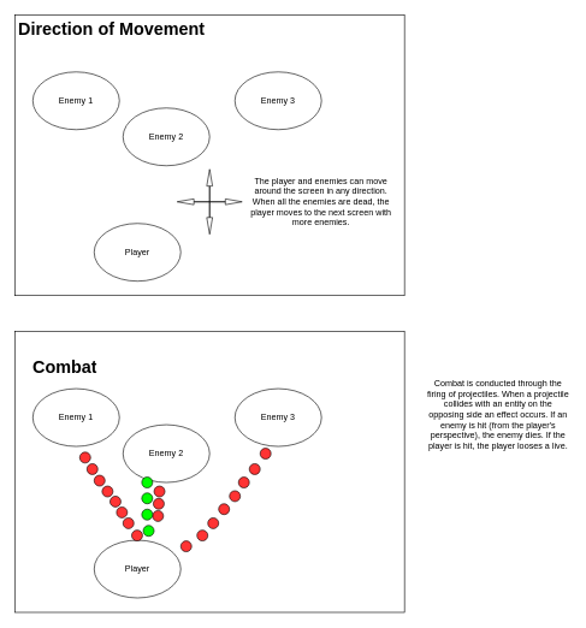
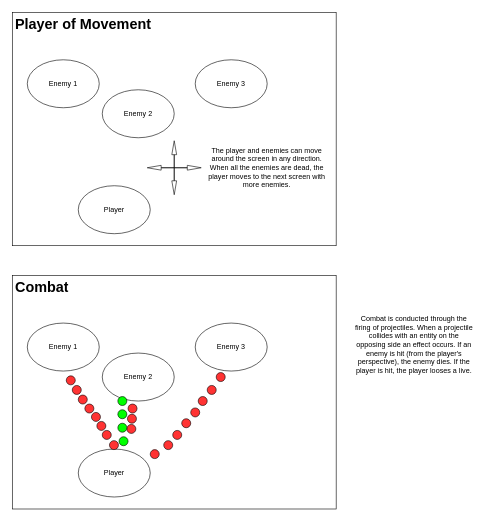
- <mxCell id="9" value="&lt;h1&gt;Direction of Movement&lt;/h1&gt;" style="text;html=1;strokeColor=none;fillColor=none;spacing=5;spacingTop=-20;whiteSpace=wrap;overflow=hidden;rounded=0;" vertex="1" parent="2"><mxGeometry width="290" height="40" as="geometry" /></mxCell>
+ <mxCell id="9" value="&lt;h1&gt;Player of Movement&lt;/h1&gt;" style="text;html=1;strokeColor=none;fillColor=none;spacing=5;spacingTop=-20;whiteSpace=wrap;overflow=hidden;rounded=0;" vertex="1" parent="2"><mxGeometry width="290" height="40" as="geometry" /></mxCell>
- <mxCell id="16" value="&lt;h1&gt;Combat&lt;/h1&gt;" style="text;html=1;strokeColor=none;fillColor=none;spacing=5;spacingTop=-20;whiteSpace=wrap;overflow=hidden;rounded=0;" vertex="1" parent="1"><mxGeometry x="40" y="489" width="290" height="40" as="geometry" /></mxCell>
+ <mxCell id="16" value="&lt;h1&gt;Combat&lt;/h1&gt;" style="text;html=1;strokeColor=none;fillColor=none;spacing=5;spacingTop=-20;whiteSpace=wrap;overflow=hidden;rounded=0;" vertex="1" parent="1"><mxGeometry y="459" width="290" height="40" as="geometry" x="20" /></mxCell>
